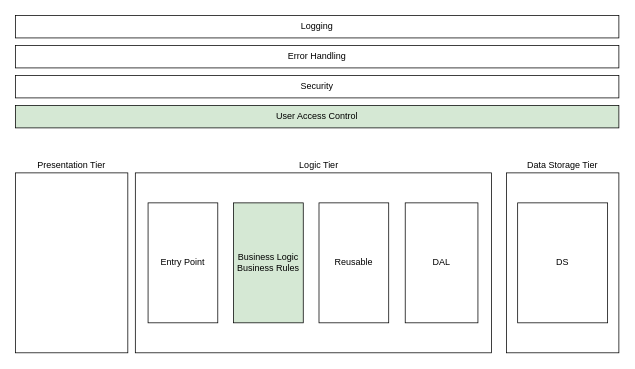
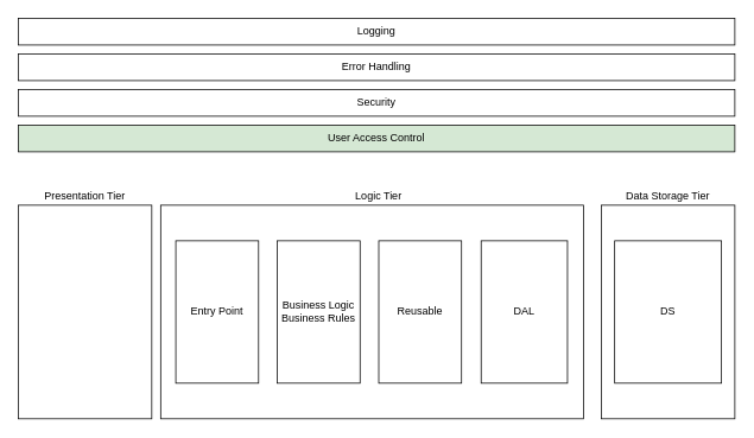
- <mxCell id="10" value="Business Logic&lt;br&gt;Business Rules" style="rounded=0;whiteSpace=wrap;html=1;fillColor=#d5e8d4;" parent="4" vertex="1"><mxGeometry x="291" y="60" width="93" height="160" as="geometry" /></mxCell>
+ <mxCell id="10" value="Business Logic&lt;br&gt;Business Rules" style="rounded=0;whiteSpace=wrap;html=1;" parent="4" vertex="1"><mxGeometry x="291" y="60" width="93" height="160" as="geometry" /></mxCell>
